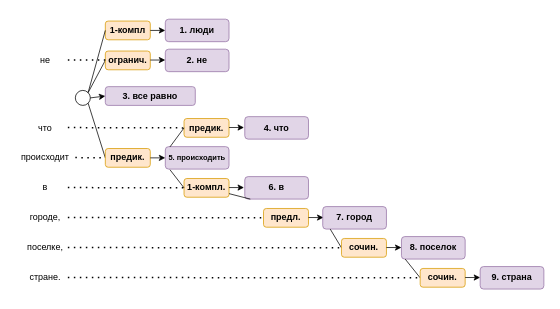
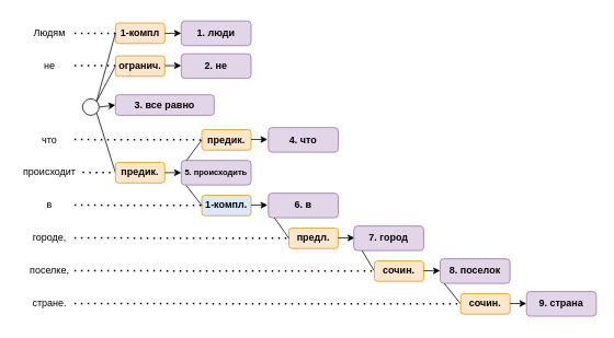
+ <mxCell id="2" value="Людям" style="text;html=1;strokeColor=none;fillColor=none;align=center;verticalAlign=middle;whiteSpace=wrap;rounded=0;" vertex="1" parent="1"><mxGeometry x="30" y="20" width="60" height="40" as="geometry" /></mxCell>
+ <mxCell id="45" value="" style="endArrow=none;dashed=1;html=1;dashPattern=1 3;strokeWidth=2;rounded=0;fontSize=10;exitX=1;exitY=0.5;exitDx=0;exitDy=0;entryX=0;entryY=0.5;entryDx=0;entryDy=0;" edge="1" parent="1" source="2" target="11"><mxGeometry width="50" height="50" relative="1" as="geometry"><mxPoint x="320" y="200" as="sourcePoint" /><mxPoint x="370" y="150" as="targetPoint" /></mxGeometry></mxCell>
- <mxCell id="28" value="&lt;b&gt;1-компл.&lt;/b&gt;" style="rounded=1;whiteSpace=wrap;html=1;fillColor=#ffe6cc;strokeColor=#d79b00;" vertex="1" parent="1"><mxGeometry x="245" y="237.5" width="60" height="25" as="geometry" /></mxCell>
+ <mxCell id="28" value="&lt;b&gt;1-компл.&lt;/b&gt;" style="rounded=1;whiteSpace=wrap;html=1;fillColor=#dae8fc;strokeColor=#d79b00;" vertex="1" parent="1"><mxGeometry x="245" y="237.5" width="60" height="25" as="geometry" /></mxCell>
- <mxCell id="34" value="" style="endArrow=none;html=1;rounded=0;fontSize=10;exitX=0.087;exitY=1;exitDx=0;exitDy=0;exitPerimeter=0;" edge="1" parent="1" source="30" target="28"><mxGeometry width="50" height="50" relative="1" as="geometry"><mxPoint x="305.005" y="285.81" as="sourcePoint" /><mxPoint x="323.8" y="310" as="targetPoint" /></mxGeometry></mxCell>
+ <mxCell id="34" value="" style="endArrow=none;html=1;rounded=0;fontSize=10;exitX=0.087;exitY=1;exitDx=0;exitDy=0;exitPerimeter=0;entryX=0;entryY=0.5;entryDx=0;entryDy=0;" edge="1" parent="1" source="30" target="33"><mxGeometry width="50" height="50" relative="1" as="geometry"><mxPoint x="305.005" y="285.81" as="sourcePoint" /><mxPoint x="323.8" y="310" as="targetPoint" /></mxGeometry></mxCell>
